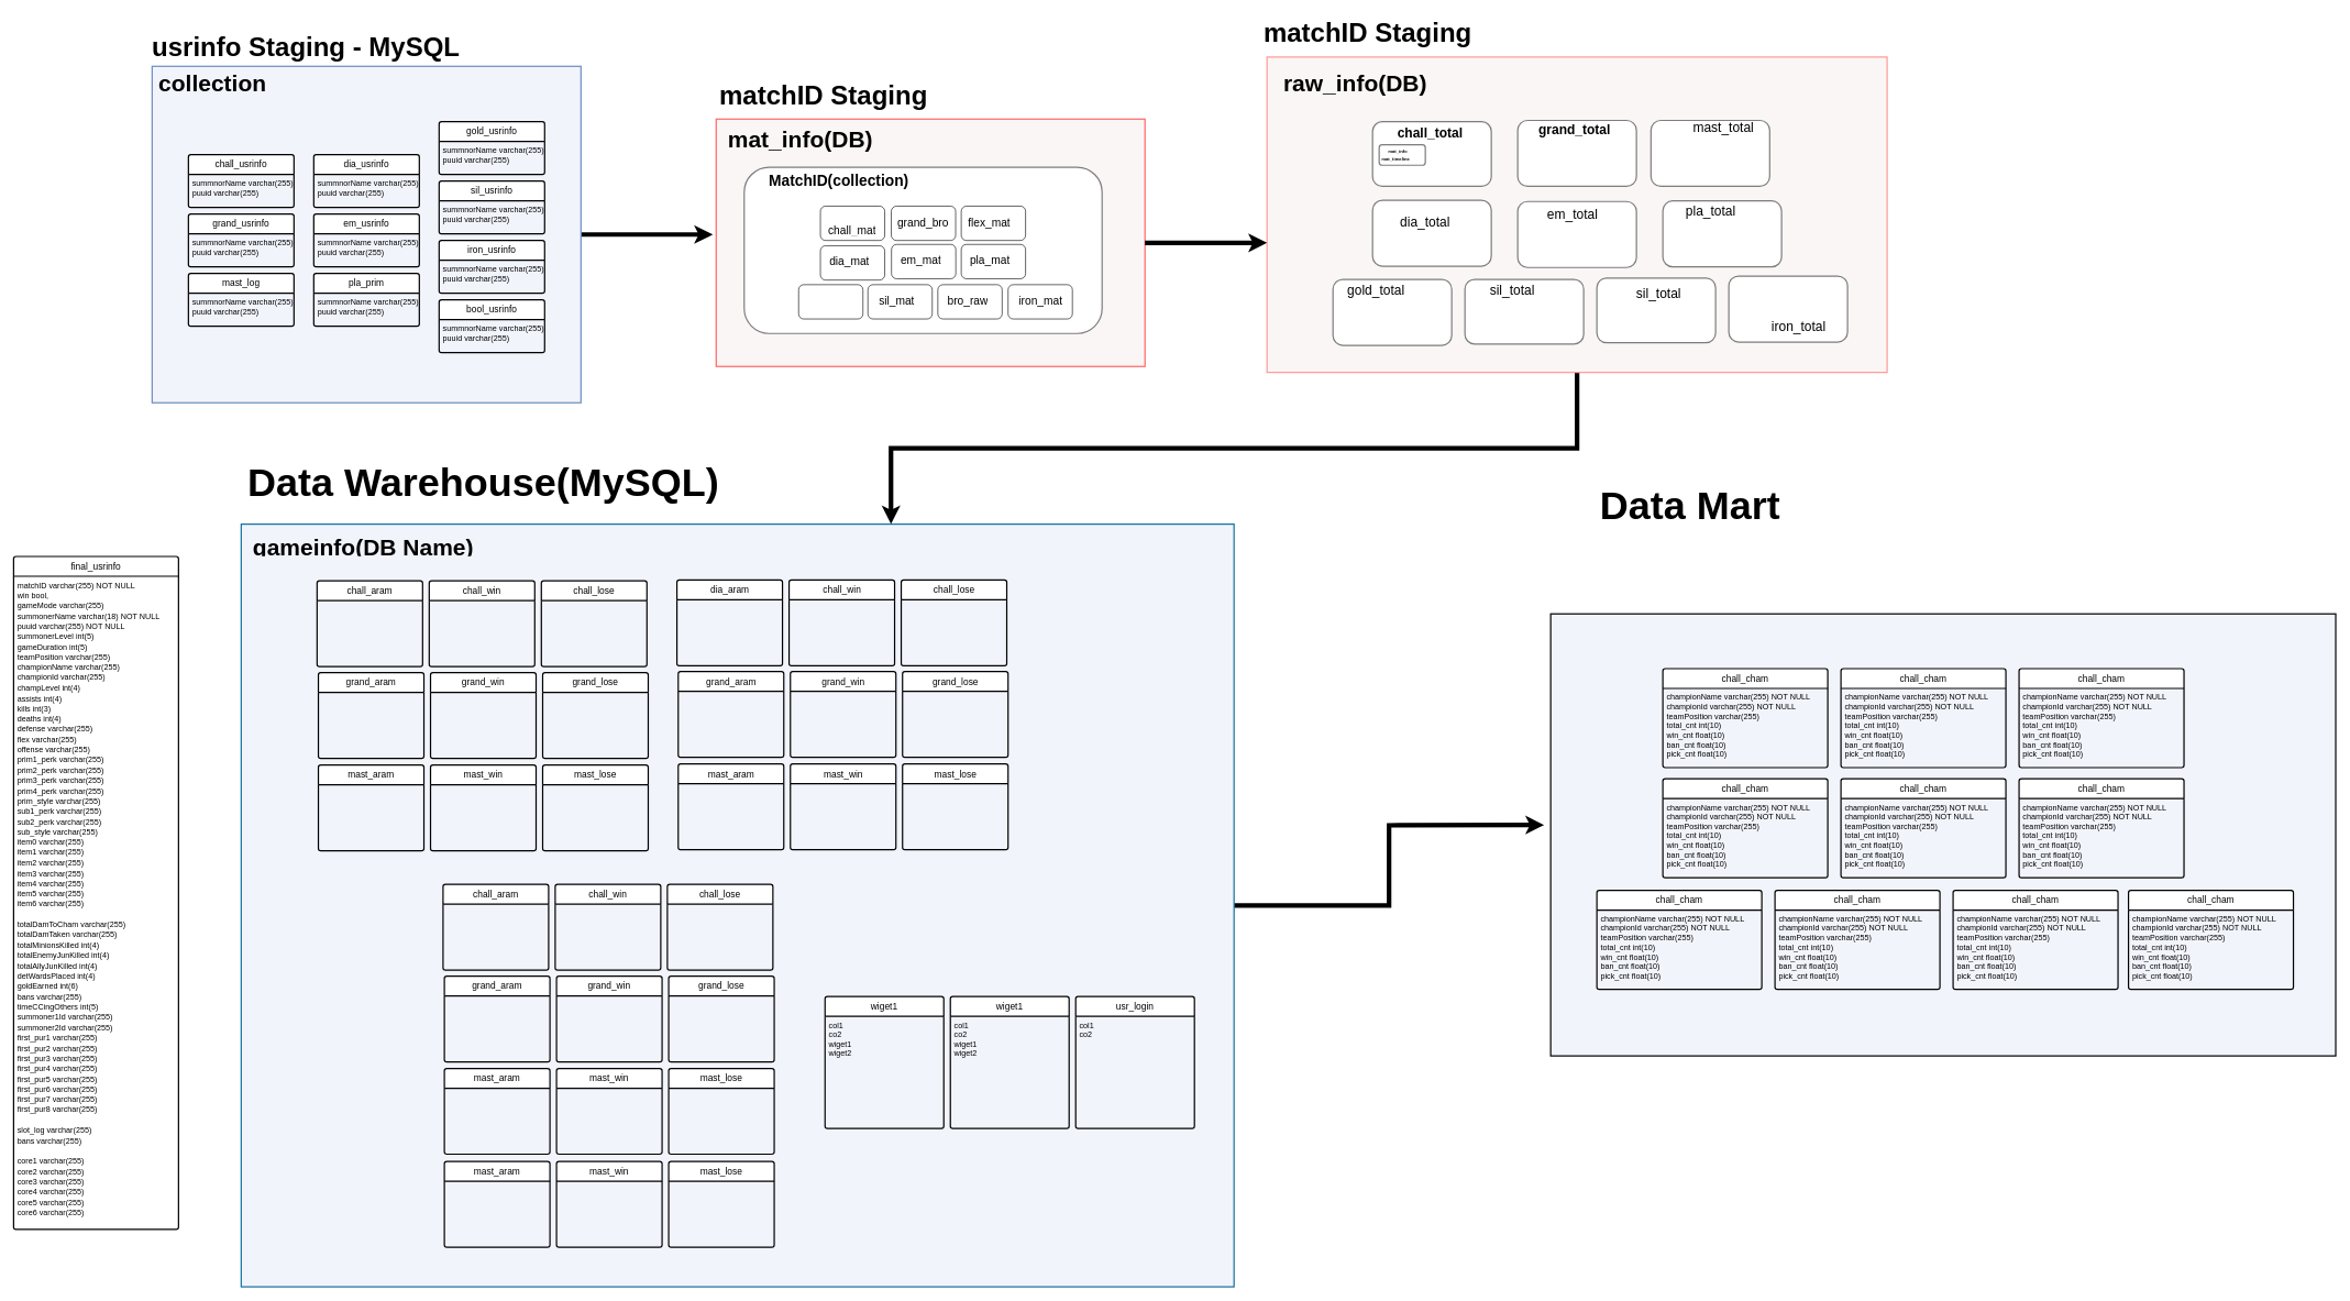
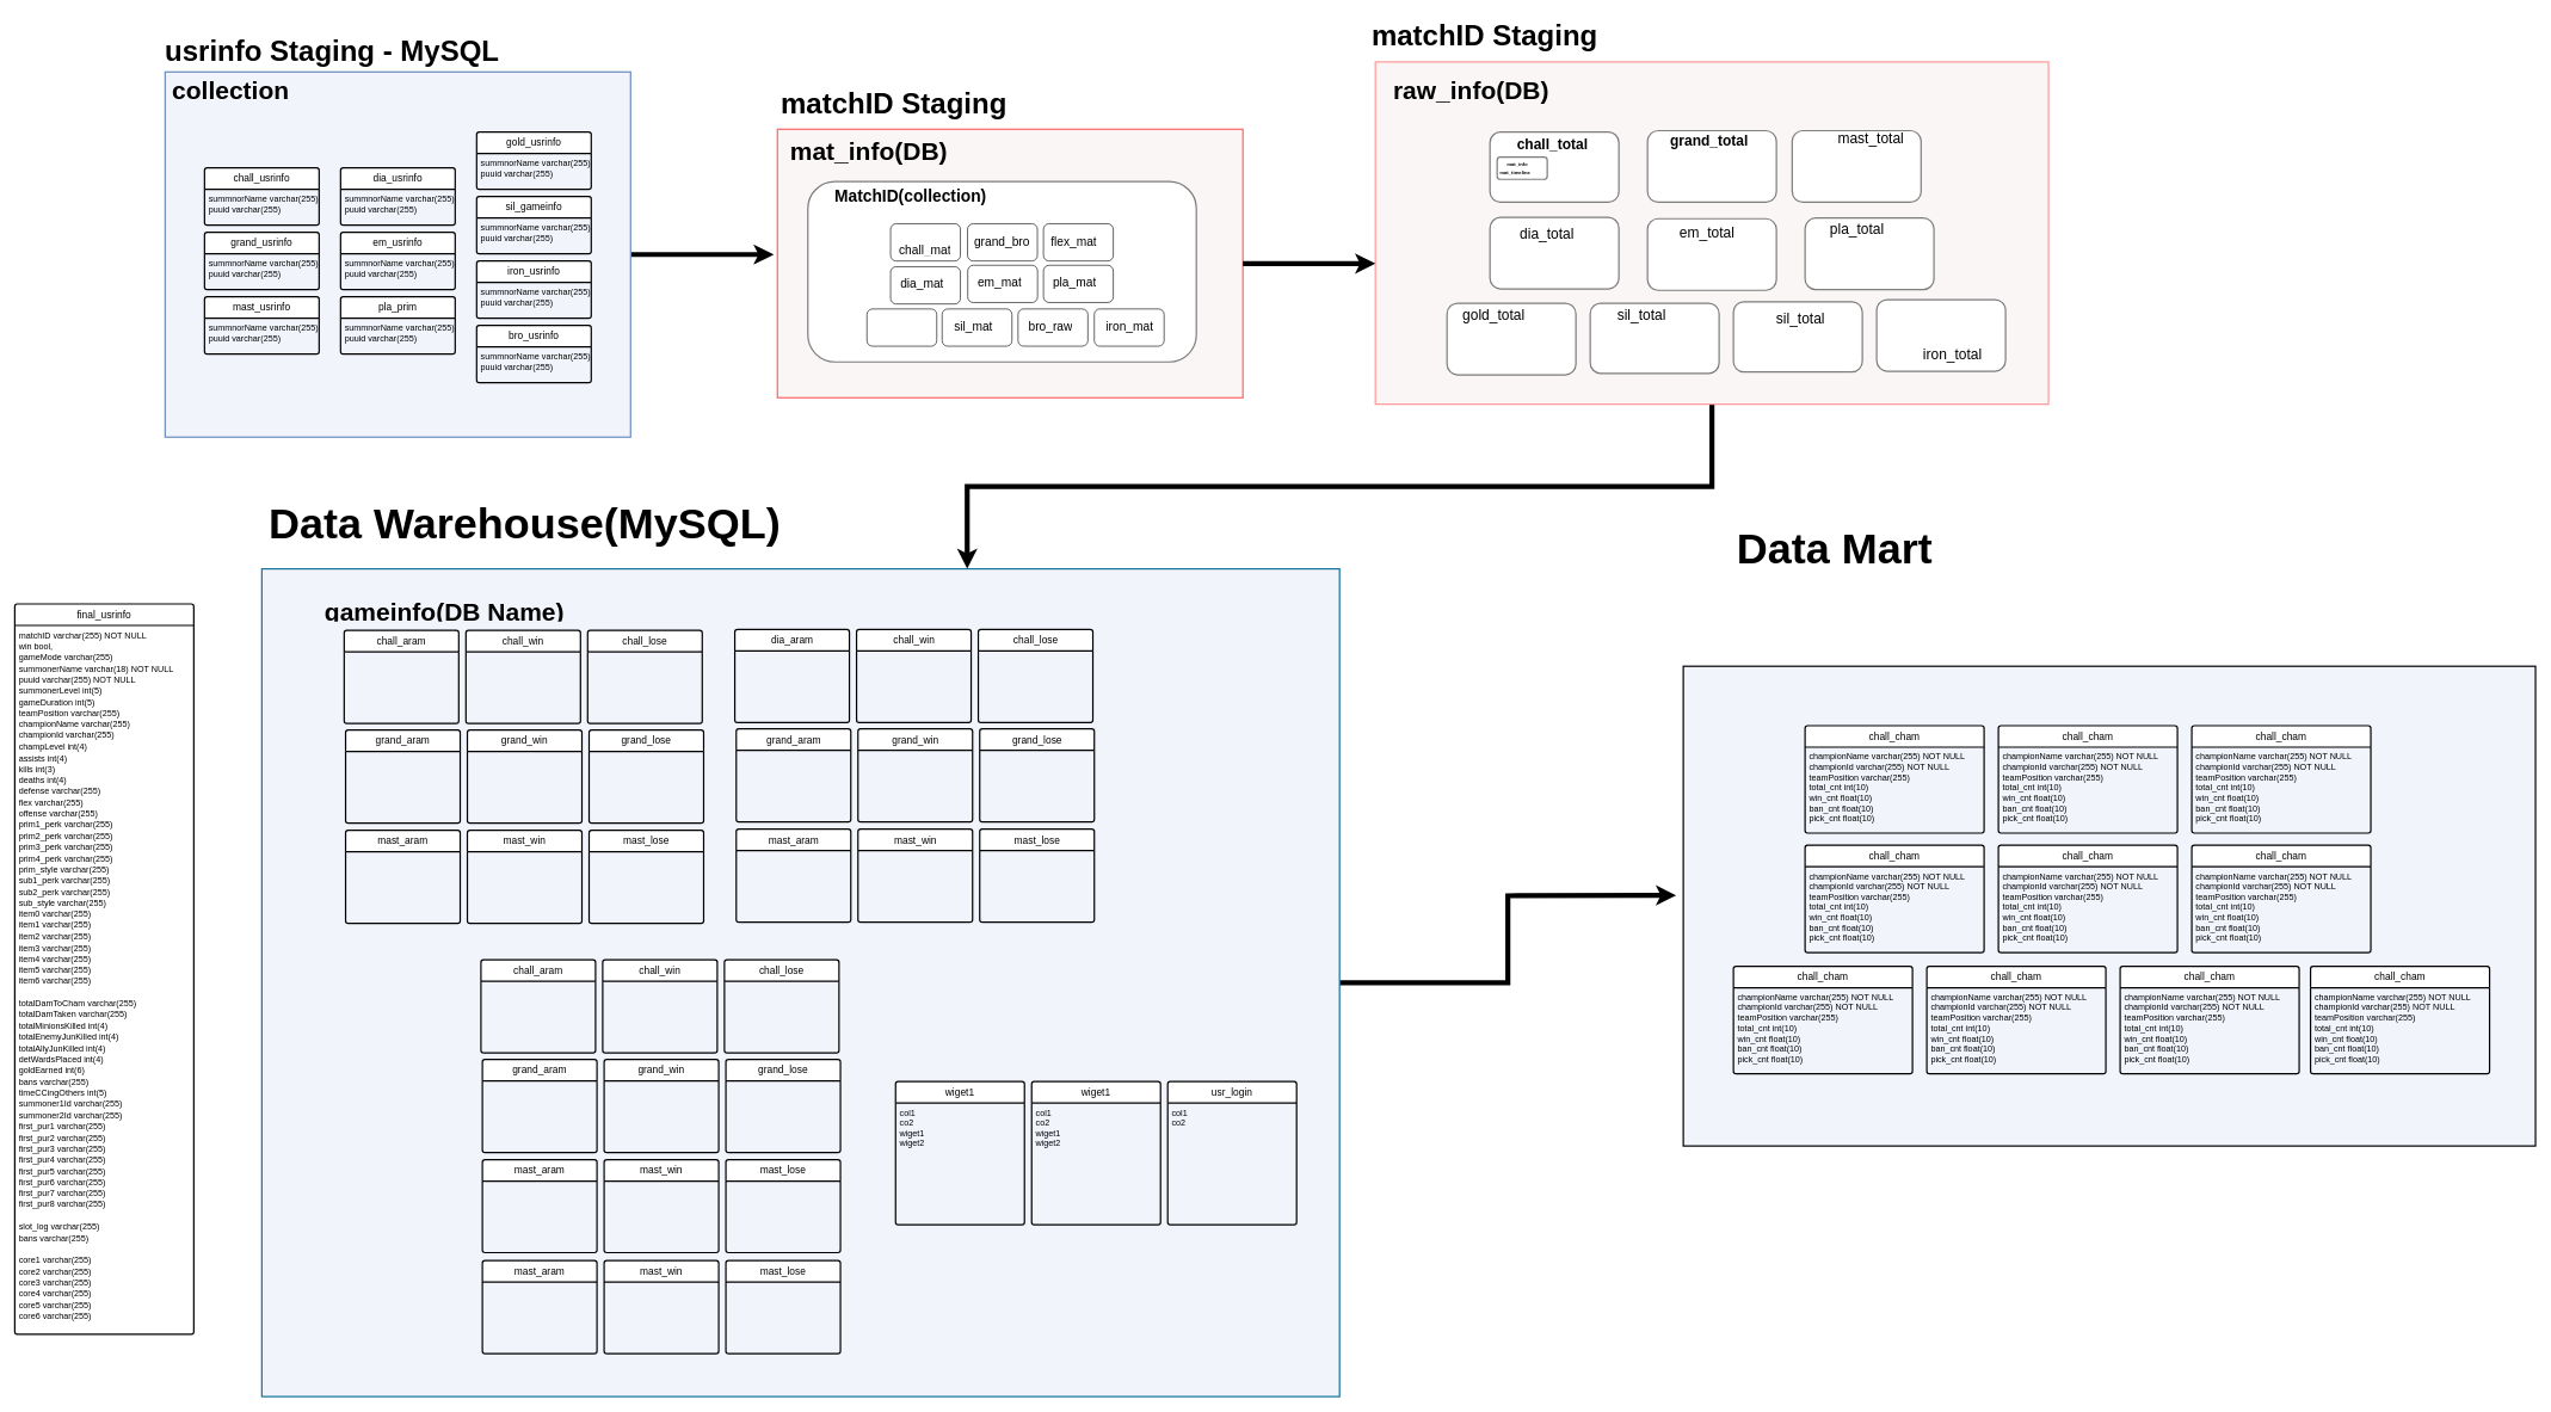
- <mxCell id="21" value="sil_usrinfo" style="swimlane;childLayout=stackLayout;horizontal=1;startSize=30;horizontalStack=0;rounded=1;fontSize=14;fontStyle=0;strokeWidth=2;resizeParent=0;resizeLast=1;shadow=0;dashed=0;align=center;arcSize=4;whiteSpace=wrap;html=1;" parent="1" vertex="1"><mxGeometry x="665" y="274" width="160" height="80" as="geometry" /></mxCell>
+ <mxCell id="21" value="sil_gameinfo" style="swimlane;childLayout=stackLayout;horizontal=1;startSize=30;horizontalStack=0;rounded=1;fontSize=14;fontStyle=0;strokeWidth=2;resizeParent=0;resizeLast=1;shadow=0;dashed=0;align=center;arcSize=4;whiteSpace=wrap;html=1;" parent="1" vertex="1"><mxGeometry x="665" y="274" width="160" height="80" as="geometry" /></mxCell>
- <mxCell id="81" value="&lt;h1&gt;&lt;span style=&quot;font-weight: 400;&quot;&gt;&lt;font style=&quot;font-size: 20px;&quot;&gt;dia_total&lt;/font&gt;&lt;/span&gt;&lt;/h1&gt;" style="text;html=1;strokeColor=none;fillColor=none;spacing=5;spacingTop=-20;whiteSpace=wrap;overflow=hidden;rounded=0;" parent="1" vertex="1"><mxGeometry x="2116.5" y="314.5" width="107" height="41" as="geometry" /></mxCell>
+ <mxCell id="81" value="&lt;h1&gt;&lt;span style=&quot;font-weight: 400;&quot;&gt;&lt;font style=&quot;font-size: 20px;&quot;&gt;dia_total&lt;/font&gt;&lt;/span&gt;&lt;/h1&gt;" style="text;html=1;strokeColor=none;fillColor=none;spacing=5;spacingTop=-20;whiteSpace=wrap;overflow=hidden;rounded=0;" parent="1" vertex="1"><mxGeometry x="2116.5" y="304.5" width="107" height="41" as="geometry" /></mxCell>
- <mxCell id="11" value="mast_log" style="swimlane;childLayout=stackLayout;horizontal=1;startSize=30;horizontalStack=0;rounded=1;fontSize=14;fontStyle=0;strokeWidth=2;resizeParent=0;resizeLast=1;shadow=0;dashed=0;align=center;arcSize=4;whiteSpace=wrap;html=1;" parent="1" vertex="1"><mxGeometry x="285" y="414" width="160" height="80" as="geometry" /></mxCell>
+ <mxCell id="11" value="mast_usrinfo" style="swimlane;childLayout=stackLayout;horizontal=1;startSize=30;horizontalStack=0;rounded=1;fontSize=14;fontStyle=0;strokeWidth=2;resizeParent=0;resizeLast=1;shadow=0;dashed=0;align=center;arcSize=4;whiteSpace=wrap;html=1;" parent="1" vertex="1"><mxGeometry x="285" y="414" width="160" height="80" as="geometry" /></mxCell>
- <mxCell id="25" value="bool_usrinfo" style="swimlane;childLayout=stackLayout;horizontal=1;startSize=30;horizontalStack=0;rounded=1;fontSize=14;fontStyle=0;strokeWidth=2;resizeParent=0;resizeLast=1;shadow=0;dashed=0;align=center;arcSize=4;whiteSpace=wrap;html=1;" parent="1" vertex="1"><mxGeometry x="665" y="454" width="160" height="80" as="geometry" /></mxCell>
+ <mxCell id="25" value="bro_usrinfo" style="swimlane;childLayout=stackLayout;horizontal=1;startSize=30;horizontalStack=0;rounded=1;fontSize=14;fontStyle=0;strokeWidth=2;resizeParent=0;resizeLast=1;shadow=0;dashed=0;align=center;arcSize=4;whiteSpace=wrap;html=1;" parent="1" vertex="1"><mxGeometry x="665" y="454" width="160" height="80" as="geometry" /></mxCell>
- <mxCell id="32" value="&lt;h1&gt;&lt;font style=&quot;font-size: 35px;&quot;&gt;gameinfo(DB Name)&lt;/font&gt;&lt;/h1&gt;" style="text;html=1;strokeColor=none;fillColor=none;spacing=5;spacingTop=-20;whiteSpace=wrap;overflow=hidden;rounded=0;" parent="1" vertex="1"><mxGeometry x="377.5" y="803" width="345" height="40" as="geometry" /></mxCell>
+ <mxCell id="32" value="&lt;h1&gt;&lt;font style=&quot;font-size: 35px;&quot;&gt;gameinfo(DB Name)&lt;/font&gt;&lt;/h1&gt;" style="text;html=1;strokeColor=none;fillColor=none;spacing=5;spacingTop=-20;whiteSpace=wrap;overflow=hidden;rounded=0;" parent="1" vertex="1"><mxGeometry x="447.5" y="828" width="345" height="40" as="geometry" /></mxCell>
